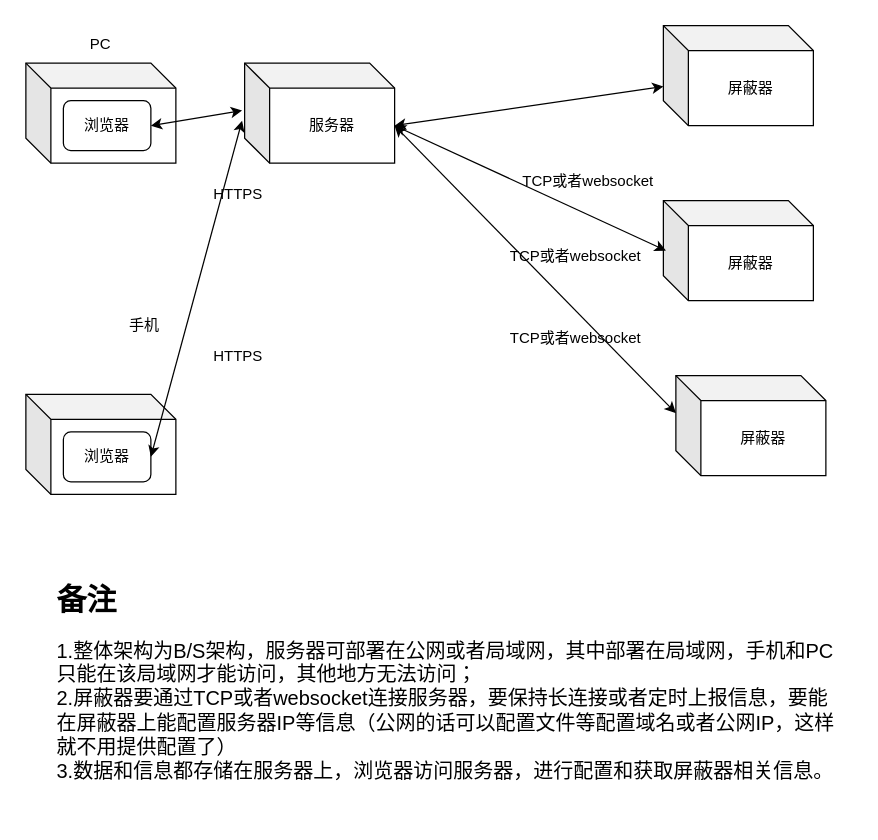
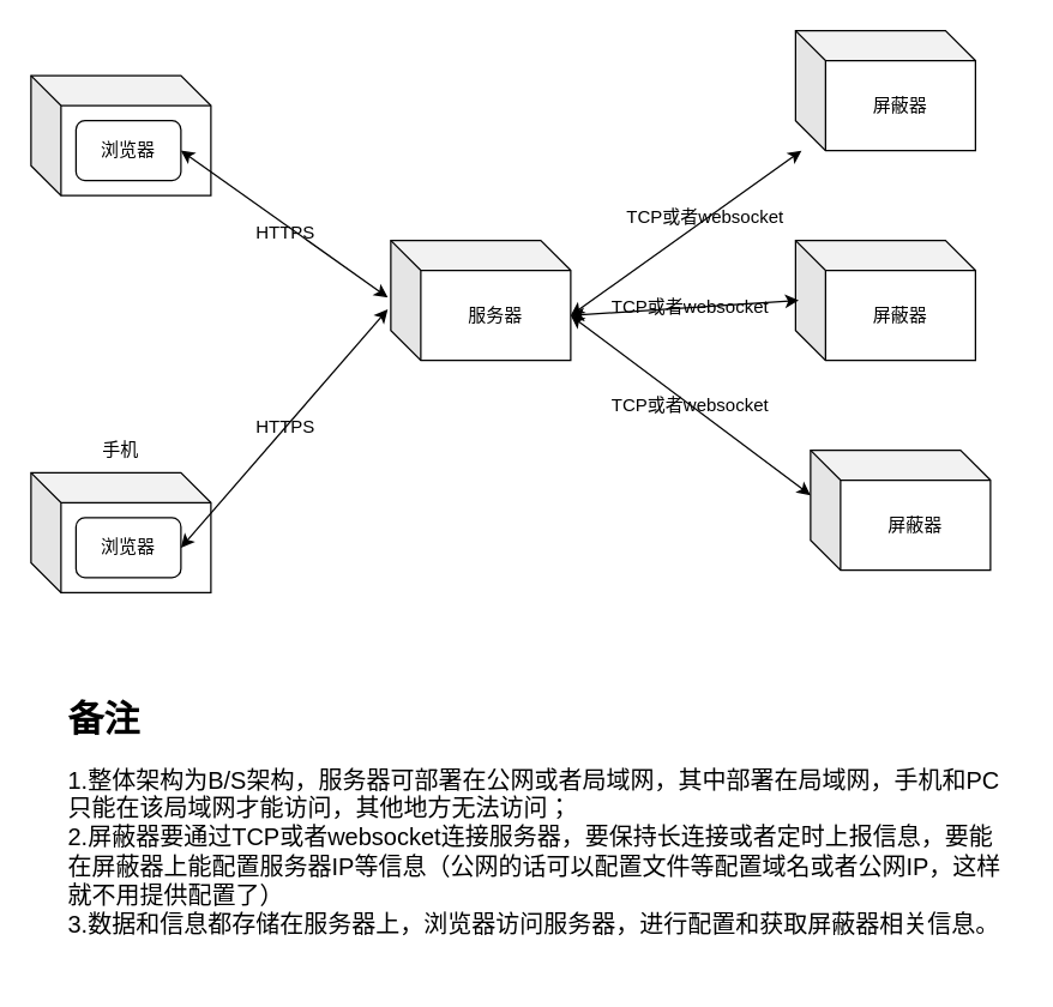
- <mxCell id="8" value="PC" style="text;html=1;strokeColor=none;fillColor=none;align=center;verticalAlign=middle;whiteSpace=wrap;rounded=0;" vertex="1" parent="1"><mxGeometry x="50" y="20" width="60" height="30" as="geometry" /></mxCell>
- <mxCell id="2" value="服务器" style="shape=cube;whiteSpace=wrap;html=1;boundedLbl=1;backgroundOutline=1;darkOpacity=0.05;darkOpacity2=0.1;" vertex="1" parent="1"><mxGeometry x="195" y="50" width="120" height="80" as="geometry" /></mxCell>
+ <mxCell id="2" value="服务器" style="shape=cube;whiteSpace=wrap;html=1;boundedLbl=1;backgroundOutline=1;darkOpacity=0.05;darkOpacity2=0.1;" vertex="1" parent="1"><mxGeometry x="260" y="160" width="120" height="80" as="geometry" /></mxCell>
- <mxCell id="11" value="手机" style="text;html=1;strokeColor=none;fillColor=none;align=center;verticalAlign=middle;whiteSpace=wrap;rounded=0;" vertex="1" parent="1"><mxGeometry x="85" y="245" width="60" height="30" as="geometry" /></mxCell>
+ <mxCell id="11" value="手机" style="text;html=1;strokeColor=none;fillColor=none;align=center;verticalAlign=middle;whiteSpace=wrap;rounded=0;" vertex="1" parent="1"><mxGeometry x="50" y="285" width="60" height="30" as="geometry" /></mxCell>
